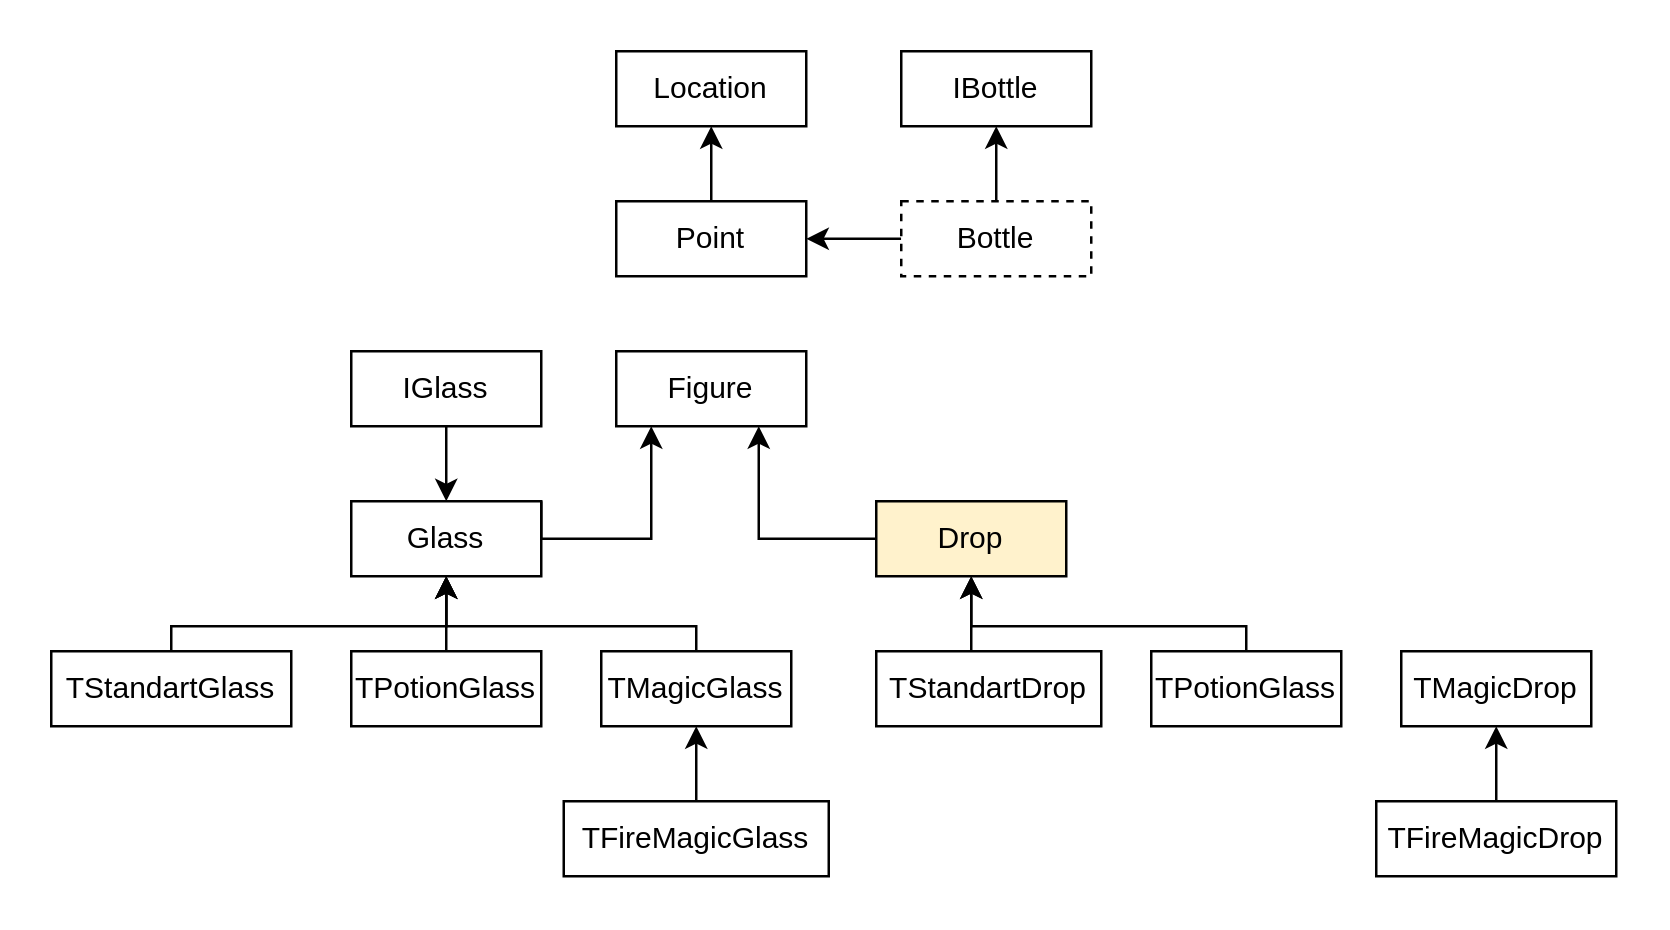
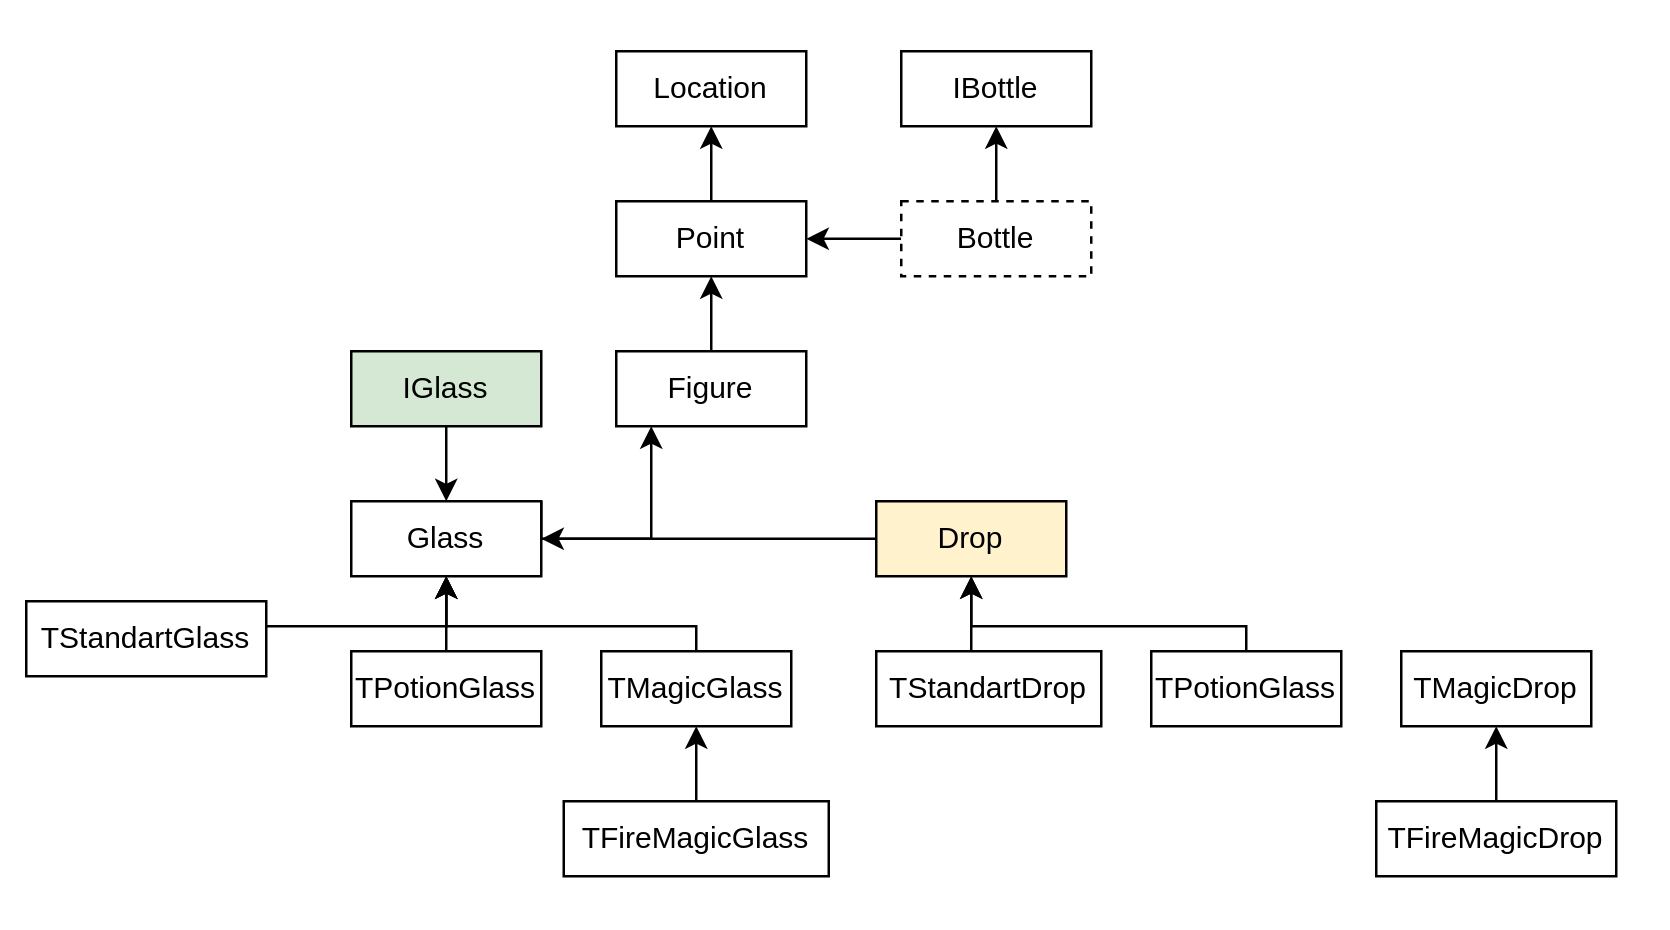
+ <mxCell id="5" style="edgeStyle=orthogonalEdgeStyle;rounded=0;orthogonalLoop=1;jettySize=auto;html=1;exitX=0.5;exitY=0;exitDx=0;exitDy=0;entryX=0.5;entryY=1;entryDx=0;entryDy=0;" edge="1" parent="1" source="6" target="4"><mxGeometry relative="1" as="geometry" /></mxCell>
- <mxCell id="16" value="IGlass" style="rounded=0;whiteSpace=wrap;html=1;" vertex="1" parent="1"><mxGeometry x="140" y="140" width="76" height="30" as="geometry" /></mxCell>
+ <mxCell id="16" value="IGlass" style="rounded=0;whiteSpace=wrap;html=1;fillColor=#d5e8d4;" vertex="1" parent="1"><mxGeometry x="140" y="140" width="76" height="30" as="geometry" /></mxCell>
- <mxCell id="11" style="edgeStyle=orthogonalEdgeStyle;rounded=0;orthogonalLoop=1;jettySize=auto;html=1;exitX=0;exitY=0.5;exitDx=0;exitDy=0;entryX=0.75;entryY=1;entryDx=0;entryDy=0;" edge="1" parent="1" source="12" target="6"><mxGeometry relative="1" as="geometry" /></mxCell>
+ <mxCell id="11" style="edgeStyle=orthogonalEdgeStyle;rounded=0;orthogonalLoop=1;jettySize=auto;html=1;exitX=0;exitY=0.5;exitDx=0;exitDy=0;" edge="1" parent="1" source="12" target="14"><mxGeometry relative="1" as="geometry" /></mxCell>
- <mxCell id="20" value="TStandartGlass" style="rounded=0;whiteSpace=wrap;html=1;" vertex="1" parent="1"><mxGeometry x="20" y="260" width="96" height="30" as="geometry" /></mxCell>
+ <mxCell id="20" value="TStandartGlass" style="rounded=0;whiteSpace=wrap;html=1;" vertex="1" parent="1"><mxGeometry x="10" y="240" width="96" height="30" as="geometry" /></mxCell>
